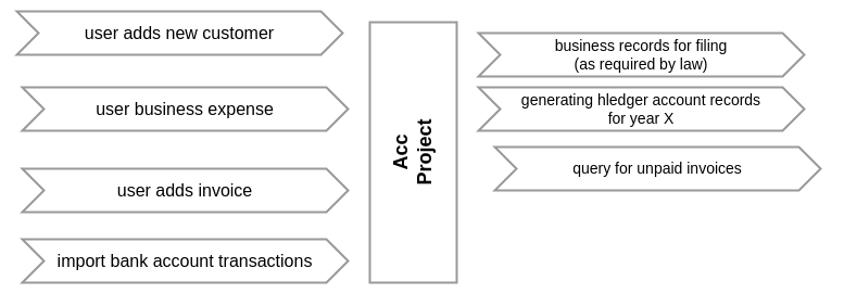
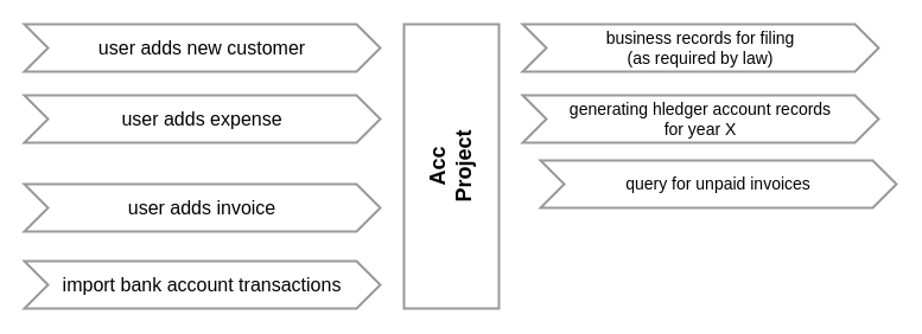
- <mxCell id="3" value="user adds new customer" style="shape=step;perimeter=stepPerimeter;whiteSpace=wrap;html=1;fixedSize=1;fillColor=none;fontSize=16;strokeWidth=2;strokeColor=#999999;" vertex="1" parent="1"><mxGeometry x="15" y="10" width="300" height="40" as="geometry" /></mxCell>
+ <mxCell id="3" value="user adds new customer" style="shape=step;perimeter=stepPerimeter;whiteSpace=wrap;html=1;fixedSize=1;fillColor=none;fontSize=16;strokeWidth=2;strokeColor=#999999;" vertex="1" parent="1"><mxGeometry x="20" y="20" width="300" height="40" as="geometry" /></mxCell>
- <mxCell id="7" value="&lt;div&gt;business records for filing&lt;/div&gt;&lt;div&gt;(as required by law)&lt;/div&gt;" style="shape=step;perimeter=stepPerimeter;whiteSpace=wrap;html=1;fixedSize=1;fillColor=none;fontSize=14;strokeWidth=2;strokeColor=#999999;" vertex="1" parent="1"><mxGeometry x="440" y="30" width="300" height="40" as="geometry" /></mxCell>
+ <mxCell id="7" value="&lt;div&gt;business records for filing&lt;/div&gt;&lt;div&gt;(as required by law)&lt;/div&gt;" style="shape=step;perimeter=stepPerimeter;whiteSpace=wrap;html=1;fixedSize=1;fillColor=none;fontSize=14;strokeWidth=2;strokeColor=#999999;" vertex="1" parent="1"><mxGeometry x="440" y="20" width="300" height="40" as="geometry" /></mxCell>
- <mxCell id="4" value="user business expense" style="shape=step;perimeter=stepPerimeter;whiteSpace=wrap;html=1;fixedSize=1;fillColor=none;fontSize=16;strokeWidth=2;strokeColor=#999999;" vertex="1" parent="1"><mxGeometry x="20" y="80" width="300" height="40" as="geometry" /></mxCell>
+ <mxCell id="4" value="user adds expense" style="shape=step;perimeter=stepPerimeter;whiteSpace=wrap;html=1;fixedSize=1;fillColor=none;fontSize=16;strokeWidth=2;strokeColor=#999999;" vertex="1" parent="1"><mxGeometry x="20" y="80" width="300" height="40" as="geometry" /></mxCell>
